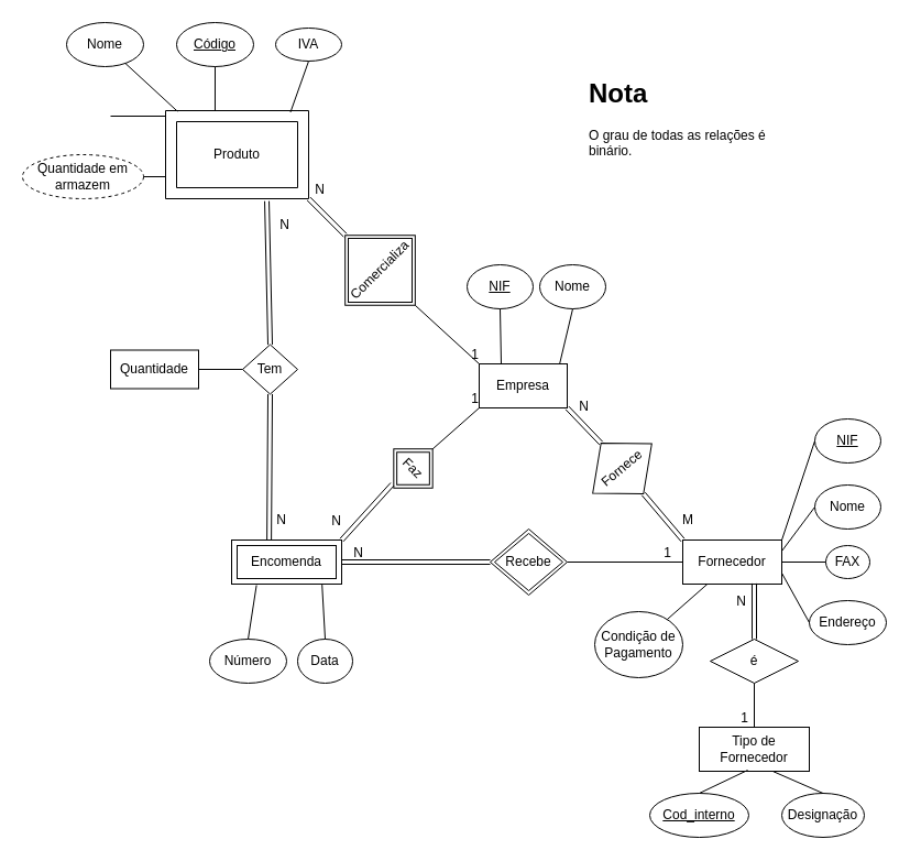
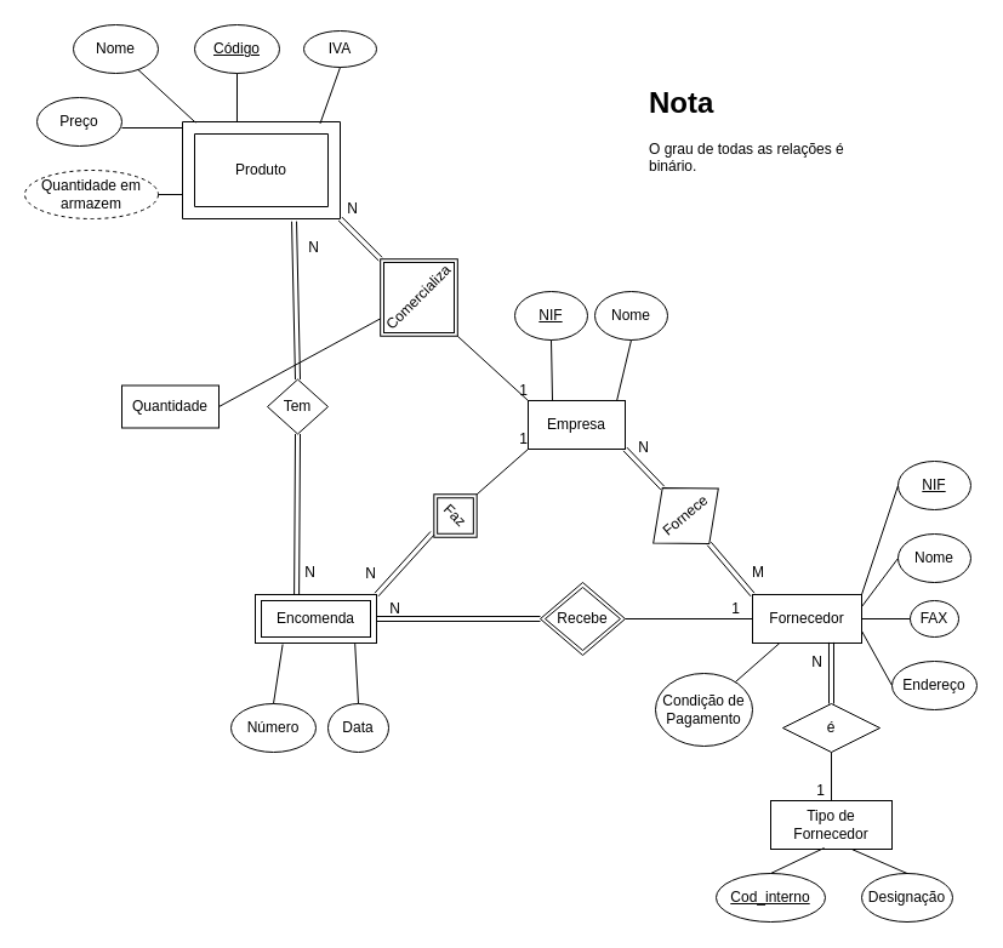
+ <mxCell id="8" value="Preço" style="ellipse;whiteSpace=wrap;html=1;fillColor=#FFFFFF;" vertex="1" parent="1"><mxGeometry x="30" y="80" width="70" height="40" as="geometry" /></mxCell>
- <mxCell id="71" value="" style="endArrow=none;html=1;rounded=0;entryX=0;entryY=0.5;entryDx=0;entryDy=0;exitX=1;exitY=0.5;exitDx=0;exitDy=0;" edge="1" parent="1" source="70" target="73"><mxGeometry relative="1" as="geometry"><mxPoint x="70" y="410" as="sourcePoint" /><mxPoint x="215" y="335" as="targetPoint" /></mxGeometry></mxCell>
+ <mxCell id="71" value="" style="endArrow=none;html=1;rounded=0;exitX=1;exitY=0.5;exitDx=0;exitDy=0;" edge="1" parent="1" source="70" target="21"><mxGeometry relative="1" as="geometry"><mxPoint x="70" y="410" as="sourcePoint" /><mxPoint x="215" y="335" as="targetPoint" /></mxGeometry></mxCell>
